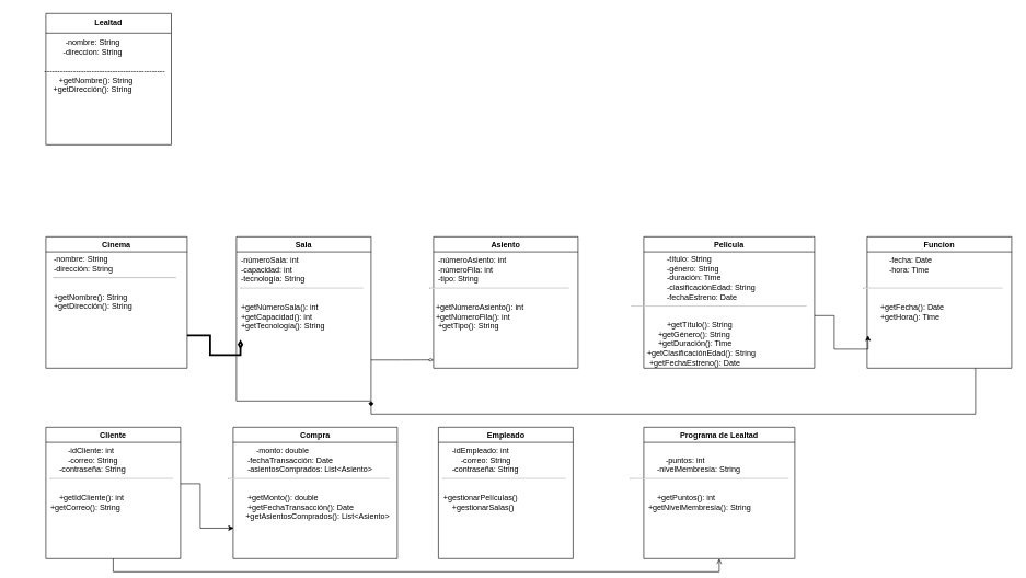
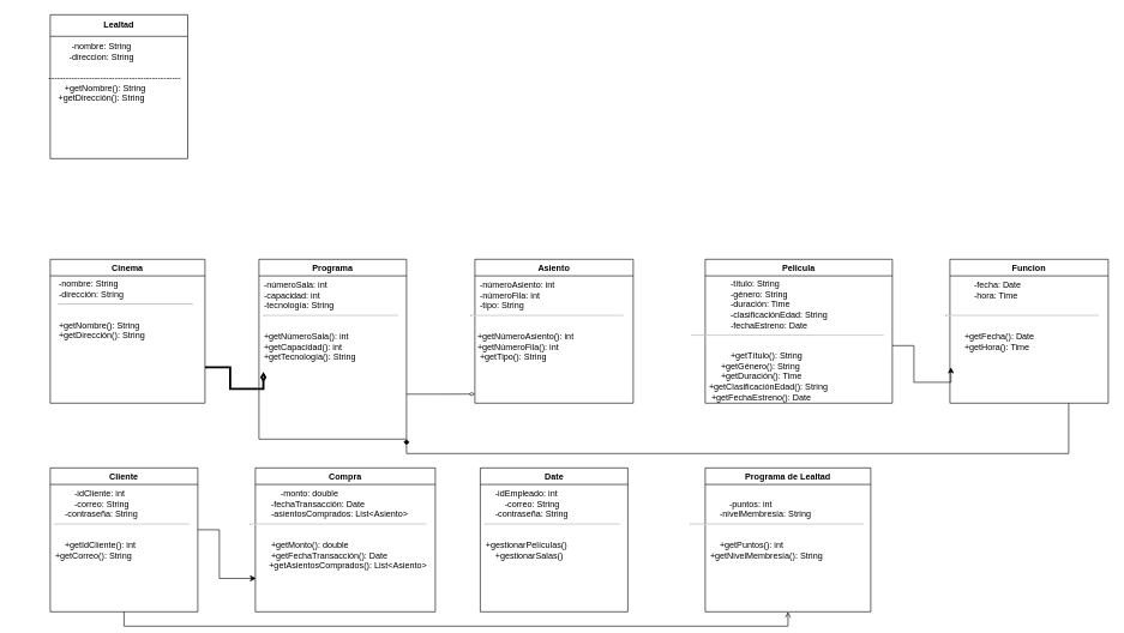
- <mxCell id="7" value="Sala" style="swimlane;whiteSpace=wrap;html=1;" vertex="1" parent="1"><mxGeometry x="359" y="360" width="205" height="250" as="geometry" /></mxCell>
+ <mxCell id="7" value="Programa" style="swimlane;whiteSpace=wrap;html=1;" vertex="1" parent="1"><mxGeometry x="359" y="360" width="205" height="250" as="geometry" /></mxCell>
- <mxCell id="21" value="Empleado" style="swimlane;whiteSpace=wrap;html=1;" vertex="1" parent="1"><mxGeometry x="666.5" y="650" width="205" height="200" as="geometry" /></mxCell>
+ <mxCell id="21" value="Date" style="swimlane;whiteSpace=wrap;html=1;" vertex="1" parent="1"><mxGeometry x="666.5" y="650" width="205" height="200" as="geometry" /></mxCell>
